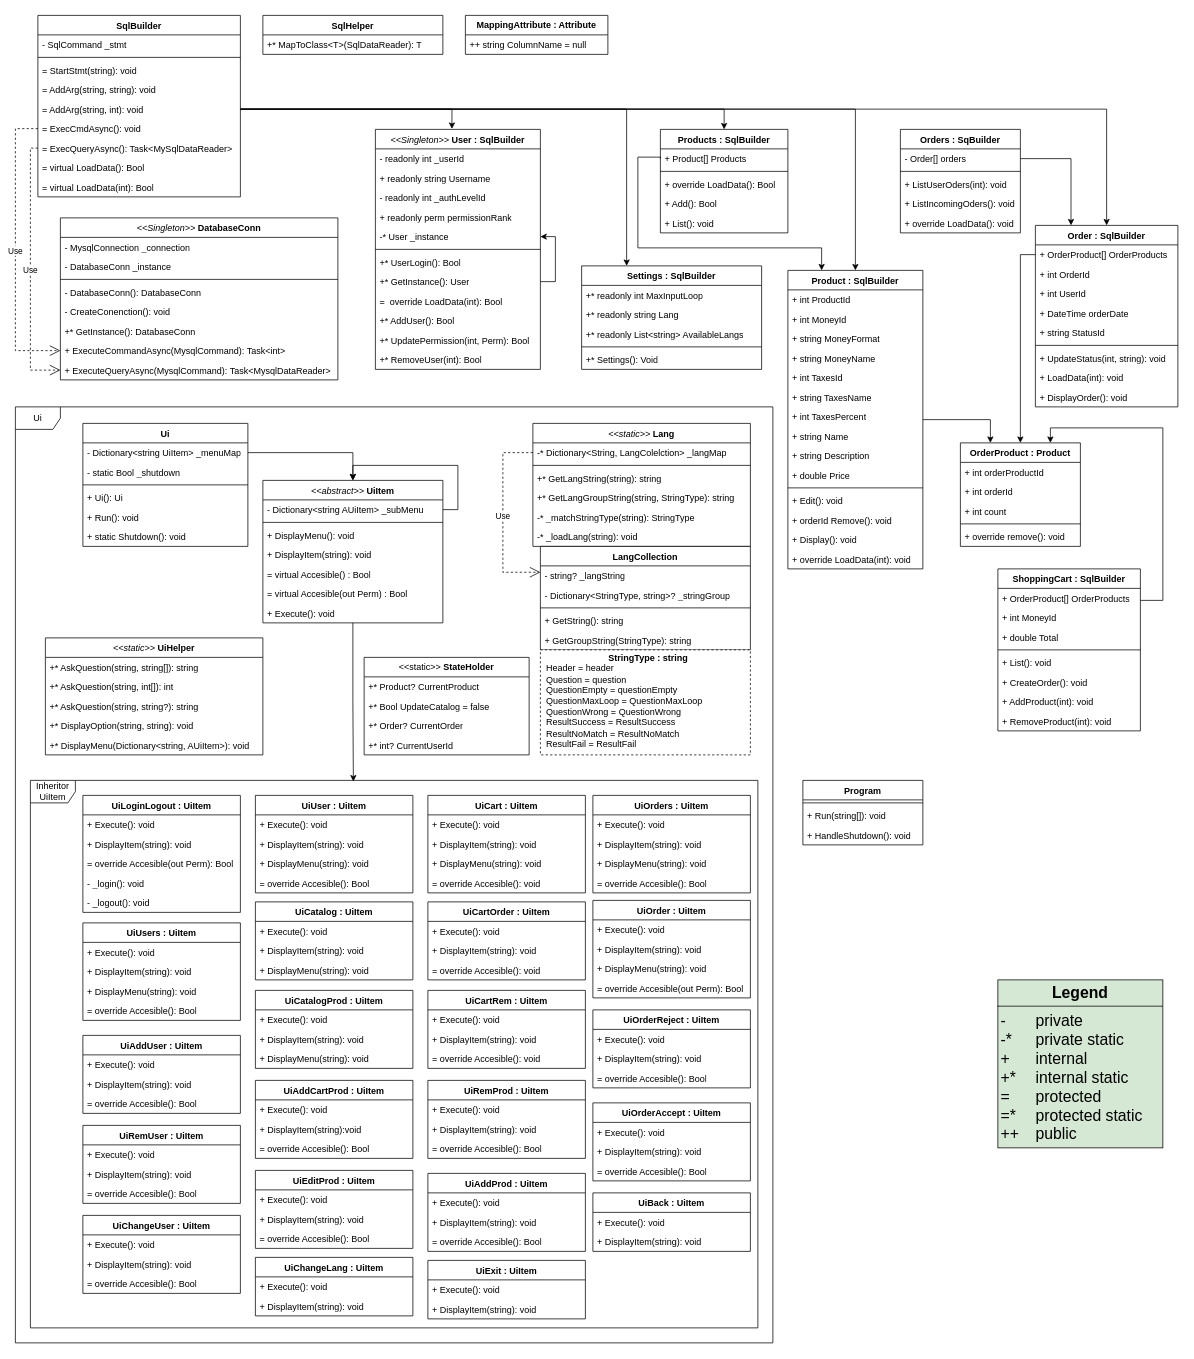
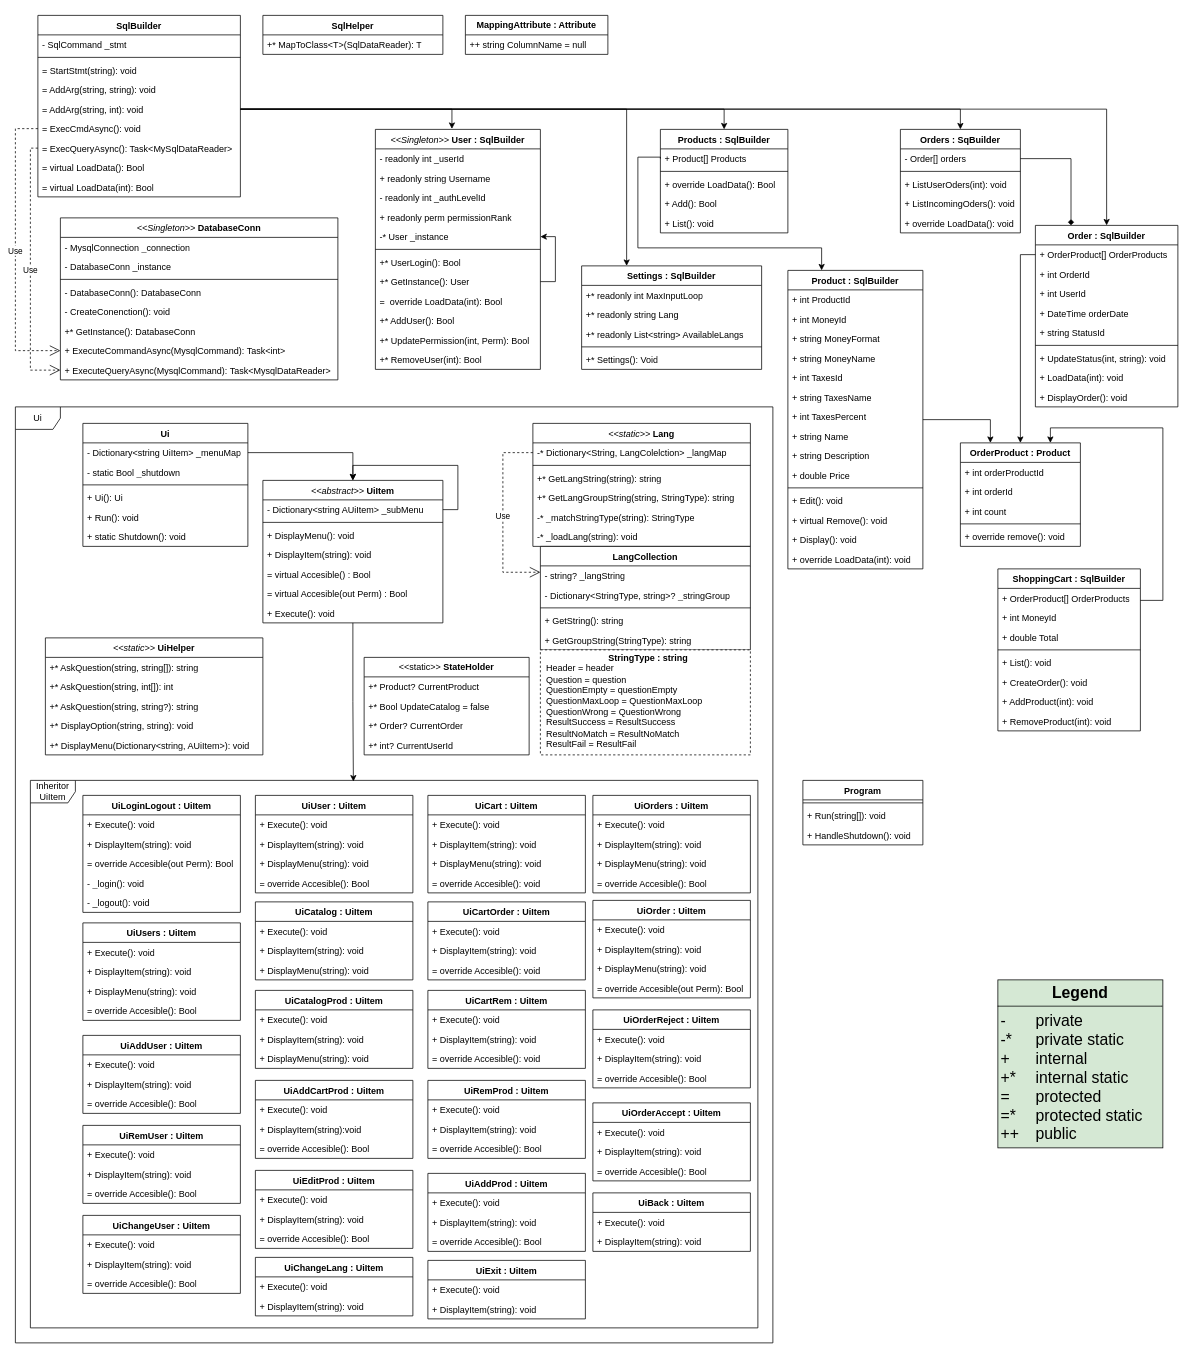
+ <mxCell id="74" style="edgeStyle=orthogonalEdgeStyle;rounded=0;orthogonalLoop=1;jettySize=auto;html=1;exitX=1;exitY=0.5;exitDx=0;exitDy=0;" parent="1" source="13" target="56" edge="1"><mxGeometry relative="1" as="geometry" /></mxCell>
- <mxCell id="49" style="edgeStyle=orthogonalEdgeStyle;rounded=0;orthogonalLoop=1;jettySize=auto;html=1;exitX=1;exitY=0.5;exitDx=0;exitDy=0;entryX=0.5;entryY=0;entryDx=0;entryDy=0;" parent="1" source="13" target="21" edge="1"><mxGeometry relative="1" as="geometry" /></mxCell>
- <mxCell id="72" style="edgeStyle=orthogonalEdgeStyle;rounded=0;orthogonalLoop=1;jettySize=auto;html=1;exitX=1;exitY=0.5;exitDx=0;exitDy=0;entryX=0.25;entryY=0;entryDx=0;entryDy=0;" parent="1" source="57" target="62" edge="1"><mxGeometry relative="1" as="geometry" /></mxCell>
+ <mxCell id="72" style="edgeStyle=orthogonalEdgeStyle;rounded=0;orthogonalLoop=1;jettySize=auto;html=1;exitX=1;exitY=0.5;exitDx=0;exitDy=0;entryX=0.25;entryY=0;entryDx=0;entryDy=0;endArrow=diamond;" parent="1" source="57" target="62" edge="1"><mxGeometry relative="1" as="geometry" /></mxCell>
- <mxCell id="34" value="+ orderId Remove(): void" style="text;strokeColor=none;fillColor=none;align=left;verticalAlign=top;spacingLeft=4;spacingRight=4;overflow=hidden;rotatable=0;points=[[0,0.5],[1,0.5]];portConstraint=eastwest;whiteSpace=wrap;html=1;" parent="21" vertex="1"><mxGeometry y="320" width="180" height="26" as="geometry" /></mxCell>
+ <mxCell id="34" value="+ virtual Remove(): void" style="text;strokeColor=none;fillColor=none;align=left;verticalAlign=top;spacingLeft=4;spacingRight=4;overflow=hidden;rotatable=0;points=[[0,0.5],[1,0.5]];portConstraint=eastwest;whiteSpace=wrap;html=1;" parent="21" vertex="1"><mxGeometry y="320" width="180" height="26" as="geometry" /></mxCell>
